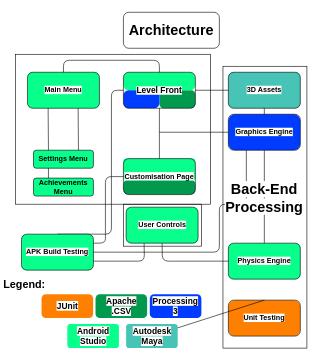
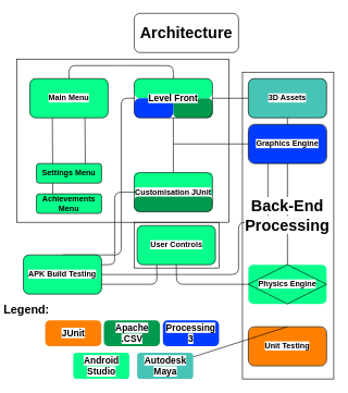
- <mxCell id="23" value="&lt;h4&gt;&lt;span style=&quot;background-color: rgb(255 , 255 , 255)&quot;&gt;Customisation Page&lt;/span&gt;&lt;/h4&gt;" style="rounded=1;whiteSpace=wrap;html=1;strokeColor=#000000;fillColor=none;" parent="1" vertex="1"><mxGeometry x="205" y="264" width="120" height="60" as="geometry" /></mxCell>
+ <mxCell id="23" value="&lt;h4&gt;&lt;span style=&quot;background-color: rgb(255 , 255 , 255)&quot;&gt;Customisation JUnit&lt;/span&gt;&lt;/h4&gt;" style="rounded=1;whiteSpace=wrap;html=1;strokeColor=#000000;fillColor=none;" parent="1" vertex="1"><mxGeometry x="205" y="264" width="120" height="60" as="geometry" /></mxCell>
- <mxCell id="27" value="&lt;h4&gt;&lt;span style=&quot;background-color: rgb(255 , 255 , 255)&quot;&gt;Physics Engine&lt;/span&gt;&lt;/h4&gt;" style="rounded=1;whiteSpace=wrap;html=1;strokeColor=#000000;fillColor=none;" parent="1" vertex="1"><mxGeometry x="380" y="405" width="120" height="60" as="geometry" /></mxCell>
+ <mxCell id="27" value="&lt;h4&gt;&lt;span style=&quot;background-color: rgb(255 , 255 , 255)&quot;&gt;Physics Engine&lt;/span&gt;&lt;/h4&gt;" style="rhombus;whiteSpace=wrap;html=1;strokeColor=#000000;fillColor=none;" parent="1" vertex="1"><mxGeometry x="380" y="405" width="120" height="60" as="geometry" /></mxCell>
